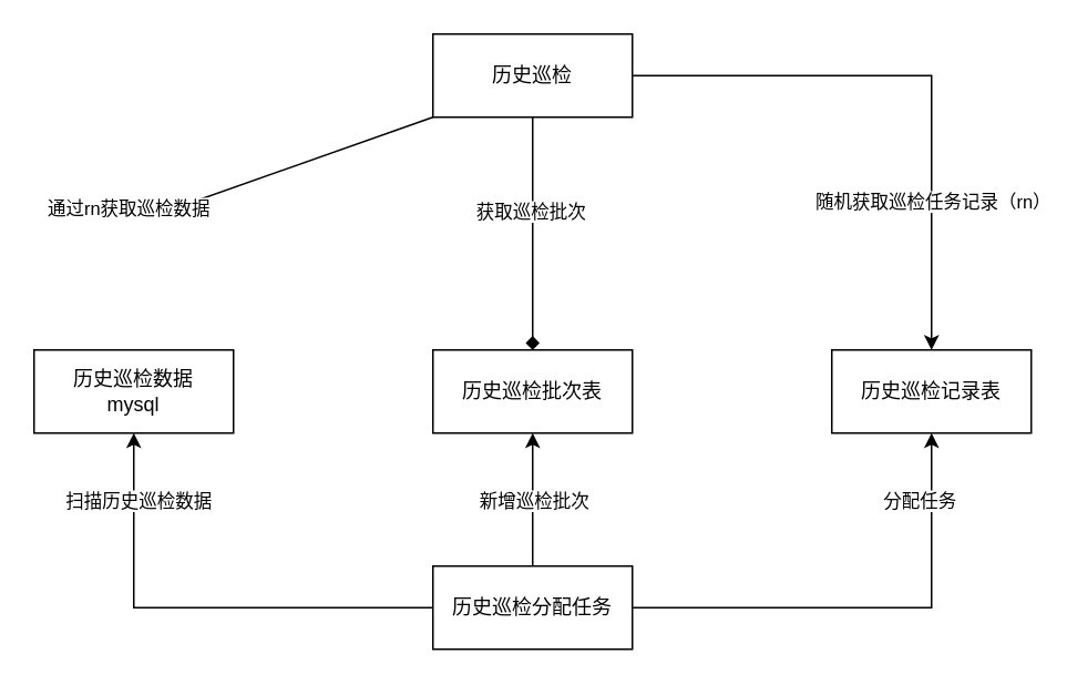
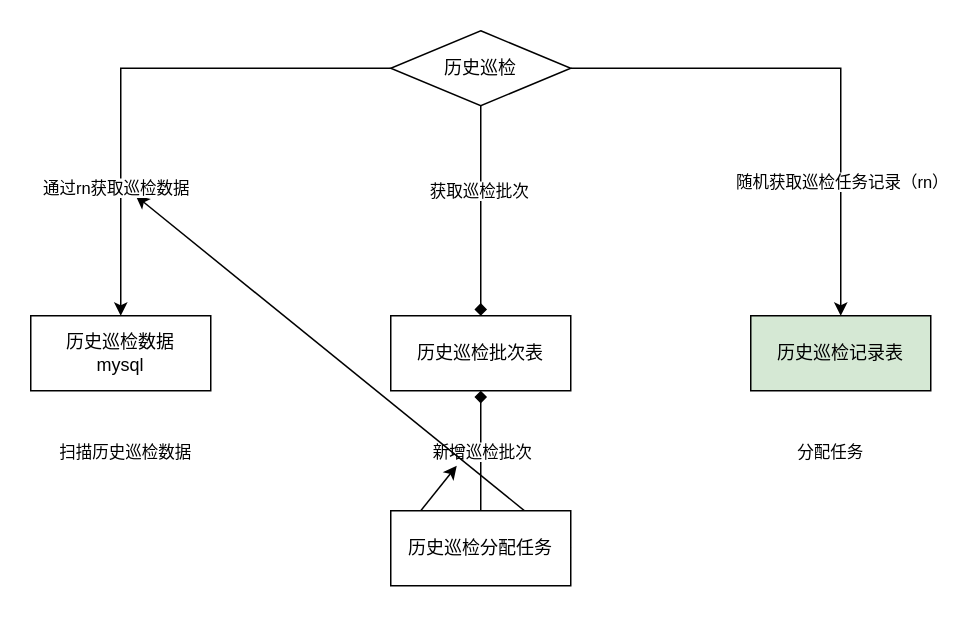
- <mxCell id="17" value="历史巡检" style="rounded=0;whiteSpace=wrap;html=1;" vertex="1" parent="1"><mxGeometry x="260" y="20" width="120" height="50" as="geometry" /></mxCell>
+ <mxCell id="17" value="历史巡检" style="rhombus;whiteSpace=wrap;html=1;" vertex="1" parent="1"><mxGeometry x="260" y="20" width="120" height="50" as="geometry" /></mxCell>
- <mxCell id="14" style="edgeStyle=orthogonalEdgeStyle;rounded=0;orthogonalLoop=1;jettySize=auto;html=1;" edge="1" parent="1" source="17" target="18"><mxGeometry relative="1" as="geometry" /></mxCell>
+ <mxCell id="14" style="edgeStyle=orthogonalEdgeStyle;rounded=0;orthogonalLoop=1;jettySize=auto;html=1;entryX=0.5;entryY=0;entryDx=0;entryDy=0;" edge="1" parent="1" source="17" target="9"><mxGeometry relative="1" as="geometry" /></mxCell>
- <mxCell id="3" value="历史巡检记录表" style="rounded=0;whiteSpace=wrap;html=1;" vertex="1" parent="1"><mxGeometry x="500" y="210" width="120" height="50" as="geometry" /></mxCell>
+ <mxCell id="3" value="历史巡检记录表" style="rounded=0;whiteSpace=wrap;html=1;fillColor=#d5e8d4;" vertex="1" parent="1"><mxGeometry x="500" y="210" width="120" height="50" as="geometry" /></mxCell>
- <mxCell id="4" style="edgeStyle=orthogonalEdgeStyle;rounded=0;orthogonalLoop=1;jettySize=auto;html=1;" edge="1" parent="1" source="8" target="2"><mxGeometry relative="1" as="geometry" /></mxCell>
+ <mxCell id="4" style="edgeStyle=orthogonalEdgeStyle;rounded=0;orthogonalLoop=1;jettySize=auto;html=1;endArrow=diamond;" edge="1" parent="1" source="8" target="2"><mxGeometry relative="1" as="geometry" /></mxCell>
- <mxCell id="7" style="edgeStyle=orthogonalEdgeStyle;rounded=0;orthogonalLoop=1;jettySize=auto;html=1;exitX=0;exitY=0.5;exitDx=0;exitDy=0;entryX=0.5;entryY=1;entryDx=0;entryDy=0;" edge="1" parent="1" source="8" target="9"><mxGeometry relative="1" as="geometry" /></mxCell>
+ <mxCell id="7" style="edgeStyle=orthogonalEdgeStyle;rounded=0;orthogonalLoop=1;jettySize=auto;html=1;exitX=0;exitY=0.5;exitDx=0;exitDy=0;" edge="1" parent="1" source="8" target="10"><mxGeometry relative="1" as="geometry" /></mxCell>
- <mxCell id="6" style="edgeStyle=orthogonalEdgeStyle;rounded=0;orthogonalLoop=1;jettySize=auto;html=1;exitX=1;exitY=0.5;exitDx=0;exitDy=0;entryX=0.5;entryY=1;entryDx=0;entryDy=0;" edge="1" parent="1" source="8" target="3"><mxGeometry relative="1" as="geometry" /></mxCell>
+ <mxCell id="6" style="edgeStyle=orthogonalEdgeStyle;rounded=0;orthogonalLoop=1;jettySize=auto;html=1;exitX=1;exitY=0.5;exitDx=0;exitDy=0;" edge="1" parent="1" source="8" target="18"><mxGeometry relative="1" as="geometry" /></mxCell>
